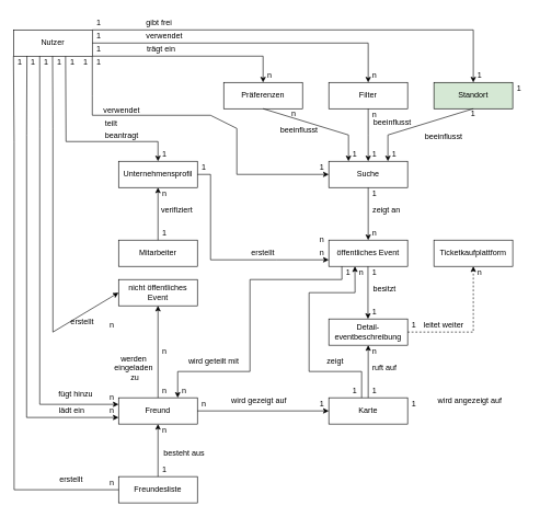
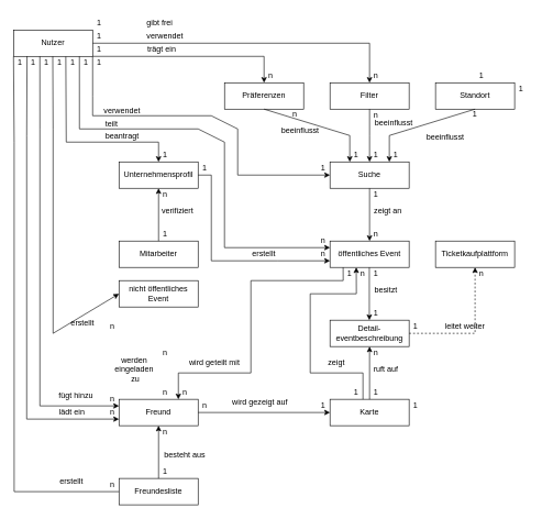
- <mxCell id="17" value="" style="endArrow=classic;html=1;rounded=0;entryX=0.5;entryY=0;entryDx=0;entryDy=0;exitX=1;exitY=0;exitDx=0;exitDy=0;" edge="1" parent="1" source="2" target="5"><mxGeometry width="50" height="50" relative="1" as="geometry"><mxPoint x="140" y="55" as="sourcePoint" /><mxPoint x="720" y="55" as="targetPoint" /><Array as="points"><mxPoint x="720" y="45" /></Array></mxGeometry></mxCell>
- <mxCell id="5" value="Standort" style="rounded=0;whiteSpace=wrap;html=1;fillColor=#d5e8d4;" parent="1" vertex="1"><mxGeometry x="660" y="125" width="120" height="40" as="geometry" /></mxCell>
+ <mxCell id="5" value="Standort" style="rounded=0;whiteSpace=wrap;html=1;" parent="1" vertex="1"><mxGeometry x="660" y="125" width="120" height="40" as="geometry" /></mxCell>
+ <mxCell id="39" value="" style="endArrow=classic;html=1;rounded=0;exitX=0.833;exitY=1;exitDx=0;exitDy=0;exitPerimeter=0;entryX=0;entryY=0.25;entryDx=0;entryDy=0;" edge="1" parent="1" source="2" target="3"><mxGeometry width="50" height="50" relative="1" as="geometry"><mxPoint x="100" y="85" as="sourcePoint" /><mxPoint x="470" y="375" as="targetPoint" /><Array as="points"><mxPoint x="120" y="195" /><mxPoint x="300" y="195" /><mxPoint x="340" y="215" /><mxPoint x="340" y="375" /></Array></mxGeometry></mxCell>
- <mxCell id="32" value="" style="endArrow=classic;html=1;rounded=0;exitX=0.5;exitY=0;exitDx=0;exitDy=0;entryX=0.5;entryY=1;entryDx=0;entryDy=0;" edge="1" parent="1" source="10" target="9"><mxGeometry width="50" height="50" relative="1" as="geometry"><mxPoint x="119.71" y="605" as="sourcePoint" /><mxPoint x="119.71" y="525" as="targetPoint" /><Array as="points" /></mxGeometry></mxCell>
- <mxCell id="89" value="leitet weiter" style="text;html=1;strokeColor=none;fillColor=none;align=center;verticalAlign=middle;whiteSpace=wrap;rounded=0;" vertex="1" parent="1"><mxGeometry x="640" y="480" width="70" height="30" as="geometry" /></mxCell>
+ <mxCell id="89" value="leitet weiter" style="text;html=1;strokeColor=none;fillColor=none;align=center;verticalAlign=middle;whiteSpace=wrap;rounded=0;" vertex="1" parent="1"><mxGeometry x="670" y="480" width="70" height="30" as="geometry" /></mxCell>
- <mxCell id="13" value="wird angezeigt auf" style="text;html=1;strokeColor=none;fillColor=none;align=center;verticalAlign=middle;whiteSpace=wrap;rounded=0;" parent="1" vertex="1"><mxGeometry x="660" y="595" width="110" height="30" as="geometry" /></mxCell>
